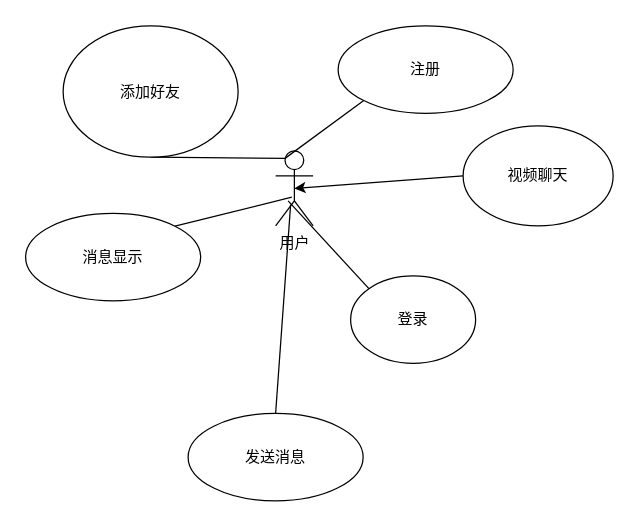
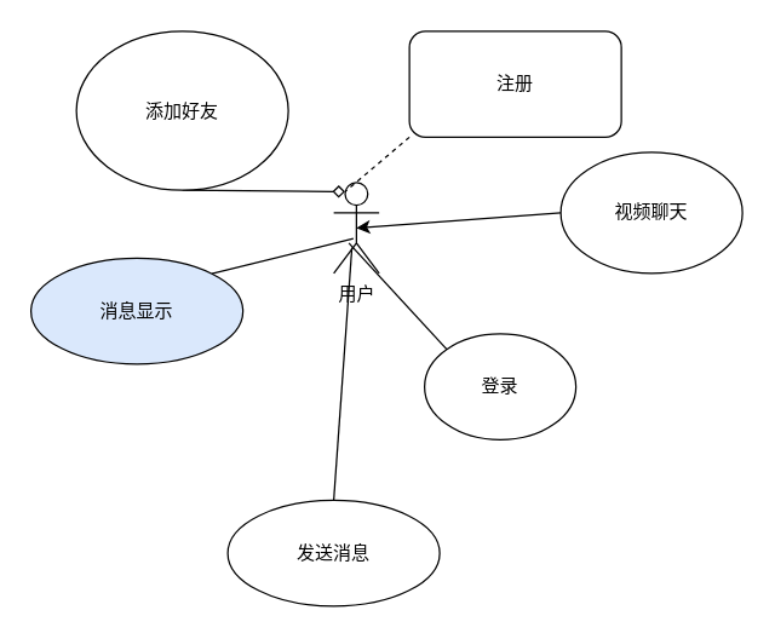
- <mxCell id="4" value="注册" style="ellipse;whiteSpace=wrap;html=1;" parent="1" vertex="1"><mxGeometry x="270" y="20" width="140" height="70" as="geometry" /></mxCell>
+ <mxCell id="4" value="注册" style="whiteSpace=wrap;html=1;rounded=1;" parent="1" vertex="1"><mxGeometry x="270" y="20" width="140" height="70" as="geometry" /></mxCell>
- <mxCell id="3" style="rounded=0;orthogonalLoop=1;jettySize=auto;html=1;exitX=0;exitY=1;exitDx=0;exitDy=0;entryX=0.25;entryY=0.1;entryDx=0;entryDy=0;entryPerimeter=0;endArrow=none;endFill=0;" parent="1" source="4" target="2" edge="1"><mxGeometry relative="1" as="geometry" /></mxCell>
+ <mxCell id="3" style="rounded=0;orthogonalLoop=1;jettySize=auto;html=1;exitX=0;exitY=1;exitDx=0;exitDy=0;entryX=0.25;entryY=0.1;entryDx=0;entryDy=0;entryPerimeter=0;endArrow=none;endFill=0;dashed=1;" parent="1" source="4" target="2" edge="1"><mxGeometry relative="1" as="geometry" /></mxCell>
- <mxCell id="5" style="rounded=0;orthogonalLoop=1;jettySize=auto;html=1;exitX=0.5;exitY=1;exitDx=0;exitDy=0;entryX=0.25;entryY=0.1;entryDx=0;entryDy=0;entryPerimeter=0;endArrow=none;endFill=0;" parent="1" source="6" target="2" edge="1"><mxGeometry relative="1" as="geometry" /></mxCell>
+ <mxCell id="5" style="rounded=0;orthogonalLoop=1;jettySize=auto;html=1;exitX=0.5;exitY=1;exitDx=0;exitDy=0;entryX=0.25;entryY=0.1;entryDx=0;entryDy=0;entryPerimeter=0;endArrow=diamond;endFill=0;" parent="1" source="6" target="2" edge="1"><mxGeometry relative="1" as="geometry" /></mxCell>
- <mxCell id="10" value="消息显示" style="ellipse;whiteSpace=wrap;html=1;" parent="1" vertex="1"><mxGeometry x="20" y="170" width="140" height="70" as="geometry" /></mxCell>
+ <mxCell id="10" value="消息显示" style="ellipse;whiteSpace=wrap;html=1;fillColor=#dae8fc;" parent="1" vertex="1"><mxGeometry x="20" y="170" width="140" height="70" as="geometry" /></mxCell>
